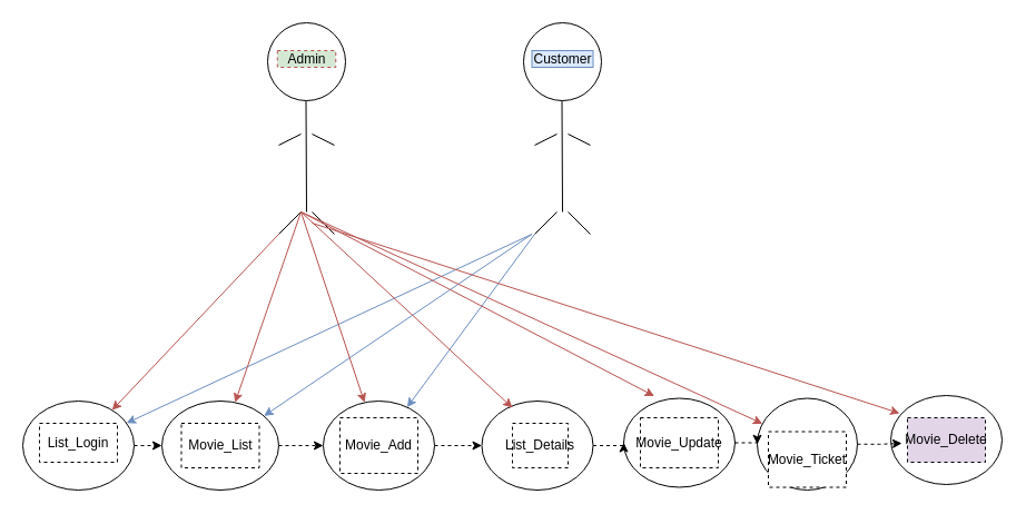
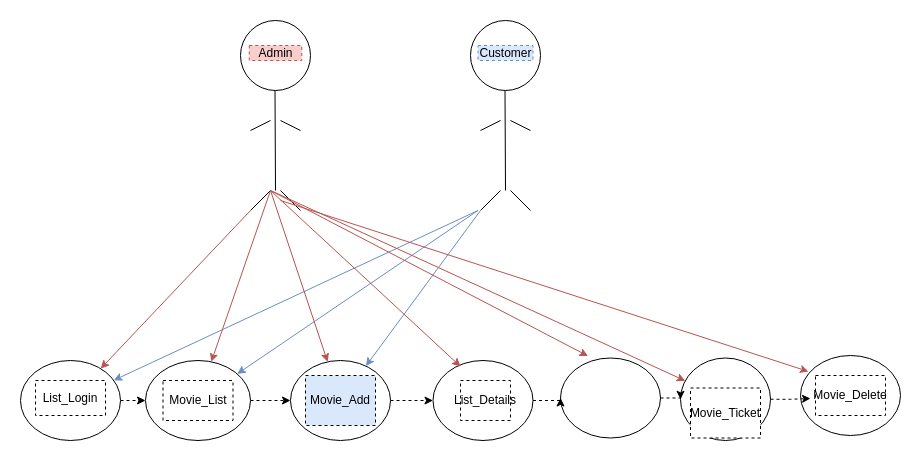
- <mxCell id="26" value="Admin" style="rounded=0;whiteSpace=wrap;html=1;fillColor=#d5e8d4;strokeColor=#b85450;dashed=1;" vertex="1" parent="1"><mxGeometry x="248.75" y="45" width="52.5" height="15" as="geometry" /></mxCell>
+ <mxCell id="26" value="Admin" style="rounded=0;whiteSpace=wrap;html=1;fillColor=#f8cecc;strokeColor=#b85450;dashed=1;" vertex="1" parent="1"><mxGeometry x="248.75" y="45" width="52.5" height="15" as="geometry" /></mxCell>
- <mxCell id="25" value="Customer" style="rounded=0;whiteSpace=wrap;html=1;fillColor=#dae8fc;strokeColor=#6c8ebf;dashed=0;" vertex="1" parent="1"><mxGeometry x="477.5" y="45" width="55" height="15" as="geometry" /></mxCell>
+ <mxCell id="25" value="Customer" style="rounded=0;whiteSpace=wrap;html=1;fillColor=#dae8fc;strokeColor=#6c8ebf;dashed=1;" vertex="1" parent="1"><mxGeometry x="477.5" y="45" width="55" height="15" as="geometry" /></mxCell>
- <mxCell id="43" value="Movie_Delete" style="rounded=0;whiteSpace=wrap;html=1;dashed=1;fillColor=#e1d5e7;" vertex="1" parent="1"><mxGeometry x="815" y="375" width="70" height="40" as="geometry" /></mxCell>
+ <mxCell id="43" value="Movie_Delete" style="rounded=0;whiteSpace=wrap;html=1;dashed=1;" vertex="1" parent="1"><mxGeometry x="815" y="375" width="70" height="40" as="geometry" /></mxCell>
- <mxCell id="40" value="Movie_Update" style="rounded=0;whiteSpace=wrap;html=1;dashed=1;" vertex="1" parent="1"><mxGeometry x="575" y="375" width="70" height="45" as="geometry" /></mxCell>
- <mxCell id="38" value="Movie_Add" style="rounded=0;whiteSpace=wrap;html=1;dashed=1;" vertex="1" parent="1"><mxGeometry x="305" y="375" width="70" height="50" as="geometry" /></mxCell>
+ <mxCell id="38" value="Movie_Add" style="rounded=0;whiteSpace=wrap;html=1;dashed=1;fillColor=#dae8fc;" vertex="1" parent="1"><mxGeometry x="305" y="375" width="70" height="50" as="geometry" /></mxCell>
